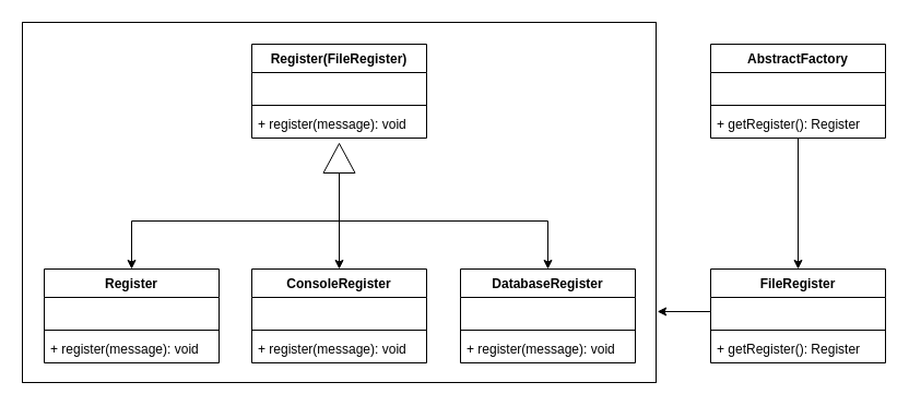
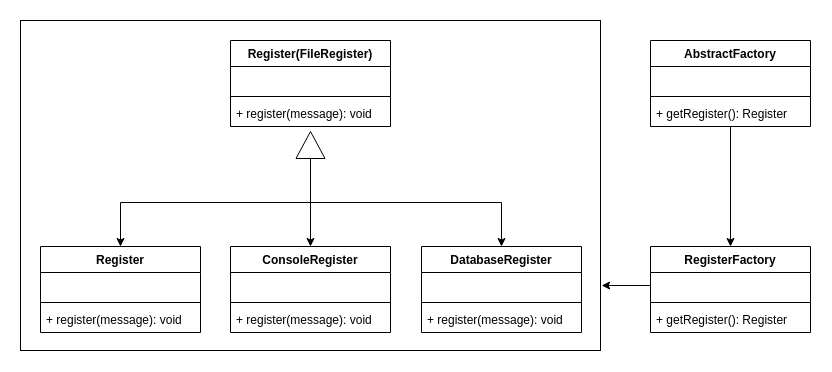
- <mxCell id="27" value="FileRegister" style="swimlane;fontStyle=1;align=center;verticalAlign=top;childLayout=stackLayout;horizontal=1;startSize=26;horizontalStack=0;resizeParent=1;resizeParentMax=0;resizeLast=0;collapsible=1;marginBottom=0;" vertex="1" parent="1"><mxGeometry x="650" y="246" width="160" height="86" as="geometry" /></mxCell>
+ <mxCell id="27" value="RegisterFactory" style="swimlane;fontStyle=1;align=center;verticalAlign=top;childLayout=stackLayout;horizontal=1;startSize=26;horizontalStack=0;resizeParent=1;resizeParentMax=0;resizeLast=0;collapsible=1;marginBottom=0;" vertex="1" parent="1"><mxGeometry x="650" y="246" width="160" height="86" as="geometry" /></mxCell>
